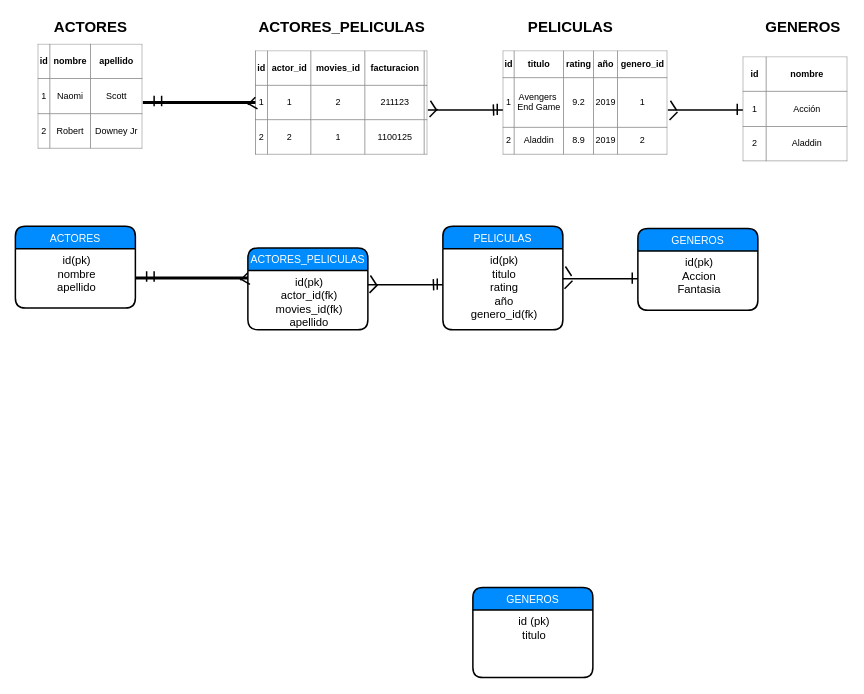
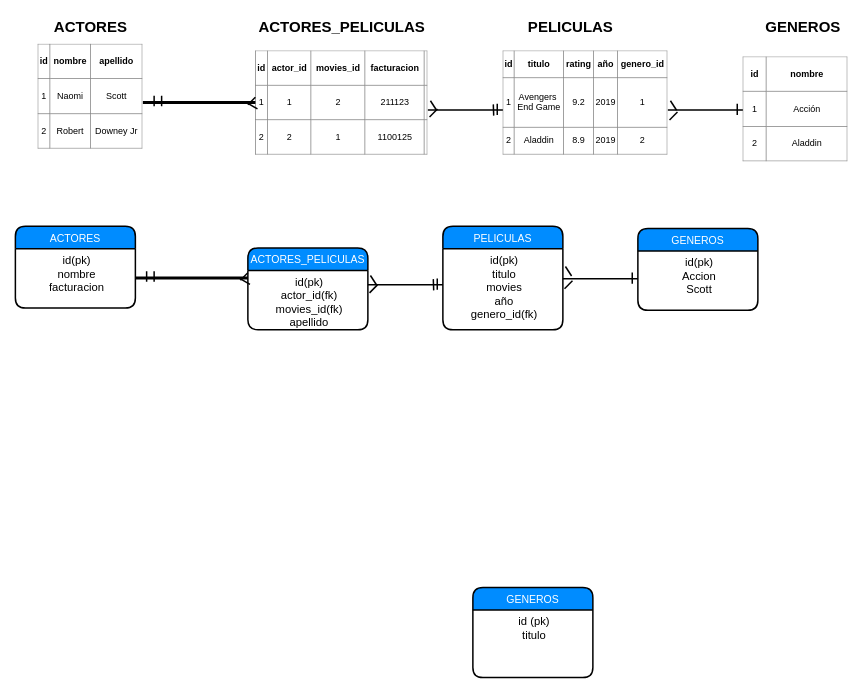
- <mxCell id="12" value="id(pk)&#10;nombre&#10;apellido&#10;" style="align=center;strokeColor=none;fillColor=none;spacingLeft=4;fontSize=15;verticalAlign=top;resizable=0;rotatable=0;part=1;" parent="11" vertex="1"><mxGeometry y="30" width="160" height="79" as="geometry" /></mxCell>
+ <mxCell id="12" value="id(pk)&#10;nombre&#10;facturacion&#10;" style="align=center;strokeColor=none;fillColor=none;spacingLeft=4;fontSize=15;verticalAlign=top;resizable=0;rotatable=0;part=1;" parent="11" vertex="1"><mxGeometry y="30" width="160" height="79" as="geometry" /></mxCell>
- <mxCell id="38" value="id(pk)&#10;titulo&#10;rating&#10;año&#10;genero_id(fk)" style="align=center;strokeColor=none;fillColor=none;spacingLeft=4;fontSize=15;verticalAlign=top;resizable=0;rotatable=0;part=1;" parent="37" vertex="1"><mxGeometry y="30" width="160" height="108" as="geometry" /></mxCell>
+ <mxCell id="38" value="id(pk)&#10;titulo&#10;movies&#10;año&#10;genero_id(fk)" style="align=center;strokeColor=none;fillColor=none;spacingLeft=4;fontSize=15;verticalAlign=top;resizable=0;rotatable=0;part=1;" parent="37" vertex="1"><mxGeometry y="30" width="160" height="108" as="geometry" /></mxCell>
- <mxCell id="32" value="id(pk)&#10;Accion&#10;Fantasia" style="align=center;strokeColor=none;fillColor=none;spacingLeft=4;fontSize=15;verticalAlign=top;resizable=0;rotatable=0;part=1;" vertex="1" parent="31"><mxGeometry y="30" width="160" height="79" as="geometry" /></mxCell>
+ <mxCell id="32" value="id(pk)&#10;Accion&#10;Scott" style="align=center;strokeColor=none;fillColor=none;spacingLeft=4;fontSize=15;verticalAlign=top;resizable=0;rotatable=0;part=1;" vertex="1" parent="31"><mxGeometry y="30" width="160" height="79" as="geometry" /></mxCell>
